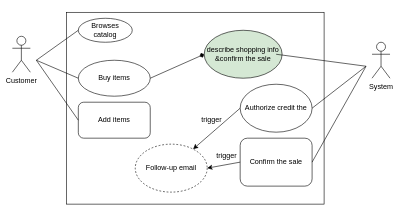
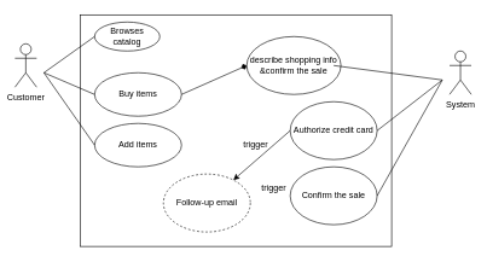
- <mxCell id="7" value="describe shopping info&lt;br&gt;&amp;amp;confirm the sale" style="ellipse;whiteSpace=wrap;html=1;fillColor=#d5e8d4;" vertex="1" parent="1"><mxGeometry x="340" y="50" width="130" height="80" as="geometry" /></mxCell>
+ <mxCell id="7" value="describe shopping info&lt;br&gt;&amp;amp;confirm the sale" style="ellipse;whiteSpace=wrap;html=1;" vertex="1" parent="1"><mxGeometry x="340" y="50" width="130" height="80" as="geometry" /></mxCell>
- <mxCell id="10" value="Authorize credit the" style="ellipse;whiteSpace=wrap;html=1;" vertex="1" parent="1"><mxGeometry x="400" y="140" width="120" height="80" as="geometry" /></mxCell>
+ <mxCell id="10" value="Authorize credit card" style="ellipse;whiteSpace=wrap;html=1;" vertex="1" parent="1"><mxGeometry x="400" y="140" width="120" height="80" as="geometry" /></mxCell>
- <mxCell id="5" value="Add items" style="whiteSpace=wrap;html=1;rounded=1;" vertex="1" parent="1"><mxGeometry x="130" y="170" width="120" height="60" as="geometry" /></mxCell>
+ <mxCell id="5" value="Add items" style="ellipse;whiteSpace=wrap;html=1;" vertex="1" parent="1"><mxGeometry x="130" y="170" width="120" height="60" as="geometry" /></mxCell>
- <mxCell id="9" value="Confirm the sale" style="whiteSpace=wrap;html=1;rounded=1;" vertex="1" parent="1"><mxGeometry x="400" y="230" width="120" height="80" as="geometry" /></mxCell>
+ <mxCell id="9" value="Confirm the sale" style="ellipse;whiteSpace=wrap;html=1;" vertex="1" parent="1"><mxGeometry x="400" y="230" width="120" height="80" as="geometry" /></mxCell>
- <mxCell id="20" value="" style="endArrow=classic;html=1;exitX=0;exitY=0.5;exitDx=0;exitDy=0;entryX=1;entryY=0.5;entryDx=0;entryDy=0;" edge="1" parent="1" source="9" target="11"><mxGeometry width="50" height="50" relative="1" as="geometry"><mxPoint x="410" y="190" as="sourcePoint" /><mxPoint x="331.506" y="258.256" as="targetPoint" /></mxGeometry></mxCell>
